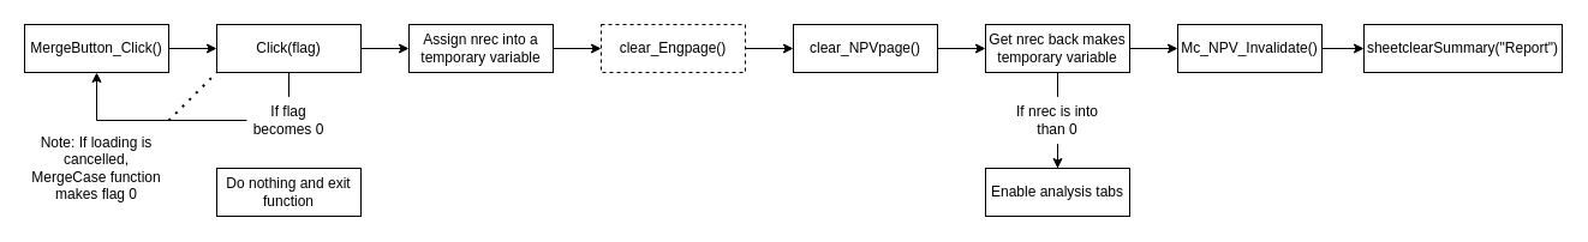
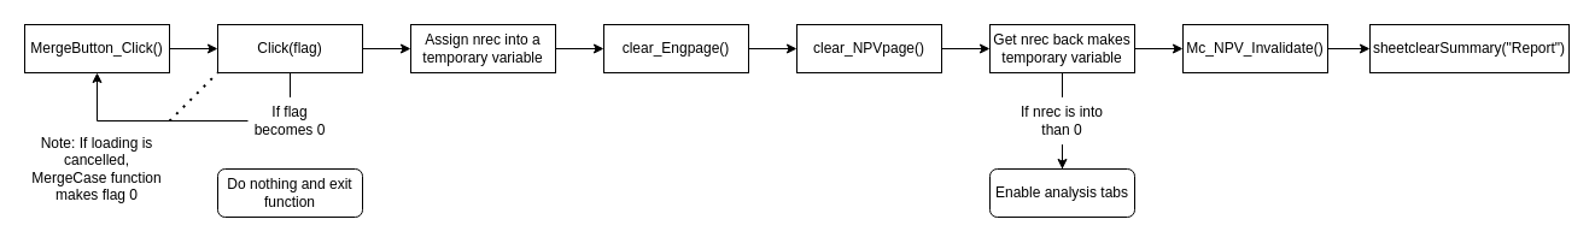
- <mxCell id="15" value="clear_Engpage()" style="rounded=0;whiteSpace=wrap;html=1;dashed=1;" vertex="1" parent="1"><mxGeometry x="500" y="20" width="120" height="40" as="geometry" /></mxCell>
+ <mxCell id="15" value="clear_Engpage()" style="rounded=0;whiteSpace=wrap;html=1;" vertex="1" parent="1"><mxGeometry x="500" y="20" width="120" height="40" as="geometry" /></mxCell>
- <mxCell id="7" value="Do nothing and exit function" style="rounded=0;whiteSpace=wrap;html=1;" vertex="1" parent="1"><mxGeometry x="180" y="140" width="120" height="40" as="geometry" /></mxCell>
+ <mxCell id="7" value="Do nothing and exit function" style="whiteSpace=wrap;html=1;rounded=1;" vertex="1" parent="1"><mxGeometry x="180" y="140" width="120" height="40" as="geometry" /></mxCell>
- <mxCell id="23" value="Enable analysis tabs" style="rounded=0;whiteSpace=wrap;html=1;" vertex="1" parent="1"><mxGeometry x="820" y="140" width="120" height="40" as="geometry" /></mxCell>
+ <mxCell id="23" value="Enable analysis tabs" style="whiteSpace=wrap;html=1;rounded=1;" vertex="1" parent="1"><mxGeometry x="820" y="140" width="120" height="40" as="geometry" /></mxCell>
